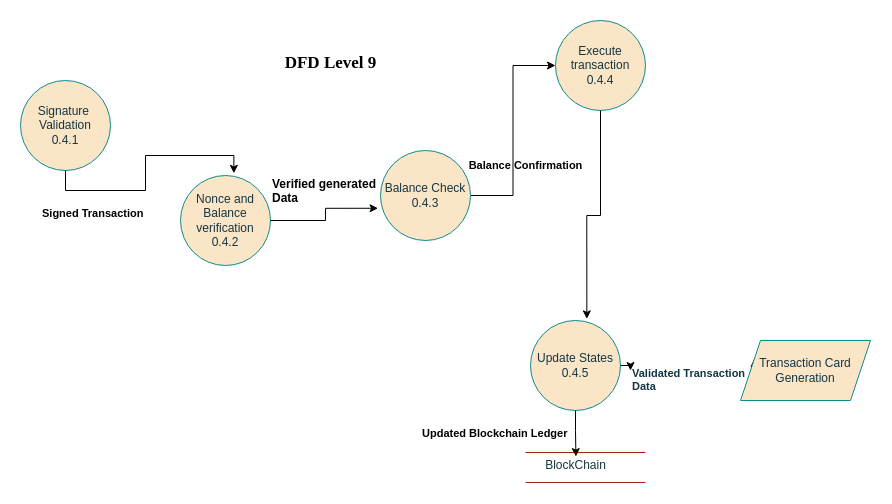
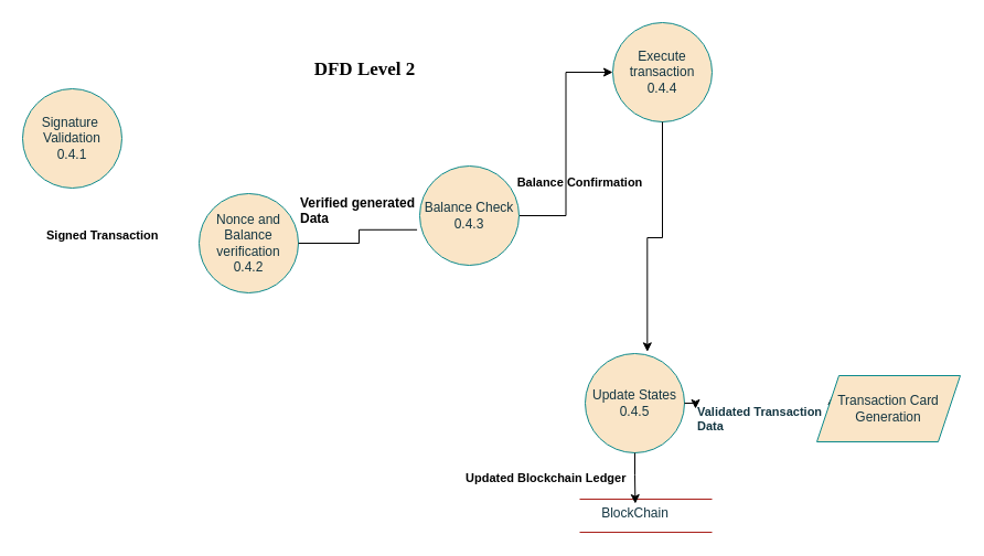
- <mxCell id="22" value="&lt;p style=&quot;font-size: 17px;&quot;&gt;DFD Level 9&lt;/p&gt;" style="text;html=1;align=center;verticalAlign=middle;resizable=0;points=[];autosize=1;strokeColor=none;fillColor=none;fontFamily=Verdana;fontStyle=1" vertex="1" parent="1"><mxGeometry x="265" y="28" width="130" height="70" as="geometry" /></mxCell>
+ <mxCell id="22" value="&lt;p style=&quot;font-size: 17px;&quot;&gt;DFD Level 2&lt;/p&gt;" style="text;html=1;align=center;verticalAlign=middle;resizable=0;points=[];autosize=1;strokeColor=none;fillColor=none;fontFamily=Verdana;fontStyle=1" vertex="1" parent="1"><mxGeometry x="265" y="28" width="130" height="70" as="geometry" /></mxCell>
- <mxCell id="8" style="edgeStyle=orthogonalEdgeStyle;rounded=0;orthogonalLoop=1;jettySize=auto;html=1;exitX=0.5;exitY=1;exitDx=0;exitDy=0;entryX=0.593;entryY=-0.024;entryDx=0;entryDy=0;entryPerimeter=0;" edge="1" parent="1" source="2" target="3"><mxGeometry relative="1" as="geometry" /></mxCell>
- <mxCell id="9" style="edgeStyle=orthogonalEdgeStyle;rounded=0;orthogonalLoop=1;jettySize=auto;html=1;exitX=1;exitY=0.5;exitDx=0;exitDy=0;entryX=-0.027;entryY=0.642;entryDx=0;entryDy=0;entryPerimeter=0;" edge="1" parent="1" source="3" target="5"><mxGeometry relative="1" as="geometry" /></mxCell>
+ <mxCell id="9" style="edgeStyle=orthogonalEdgeStyle;rounded=0;orthogonalLoop=1;jettySize=auto;html=1;exitX=1;exitY=0.5;exitDx=0;exitDy=0;entryX=-0.027;entryY=0.642;entryDx=0;entryDy=0;entryPerimeter=0;endArrow=none;" edge="1" parent="1" source="3" target="5"><mxGeometry relative="1" as="geometry" /></mxCell>
